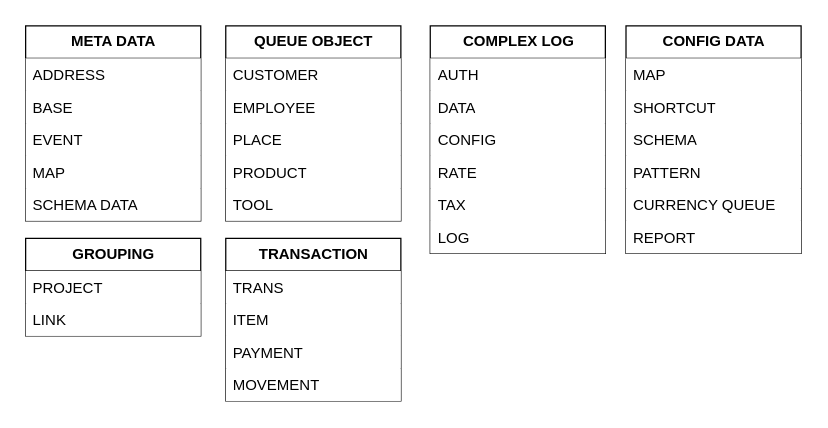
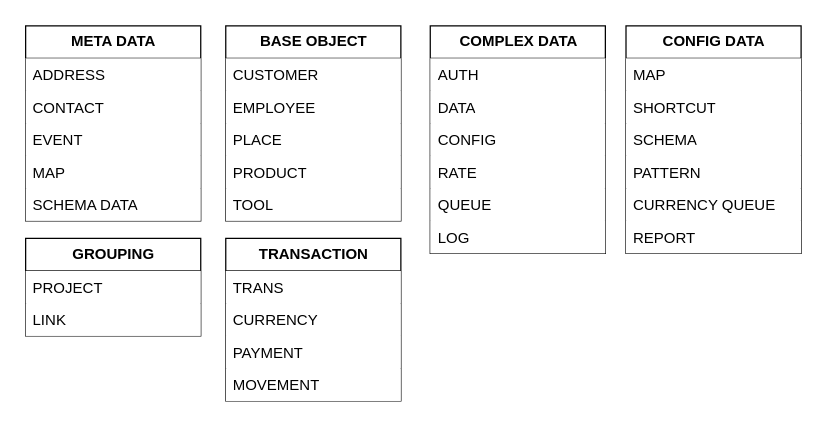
- <mxCell id="2" value="QUEUE OBJECT" style="swimlane;fontStyle=1;childLayout=stackLayout;horizontal=1;startSize=26;fillColor=default;horizontalStack=0;resizeParent=1;resizeParentMax=0;resizeLast=0;collapsible=1;marginBottom=0;html=1;" parent="1" vertex="1"><mxGeometry x="180" y="20" width="140" height="156" as="geometry" /></mxCell>
+ <mxCell id="2" value="BASE OBJECT" style="swimlane;fontStyle=1;childLayout=stackLayout;horizontal=1;startSize=26;fillColor=default;horizontalStack=0;resizeParent=1;resizeParentMax=0;resizeLast=0;collapsible=1;marginBottom=0;html=1;" parent="1" vertex="1"><mxGeometry x="180" y="20" width="140" height="156" as="geometry" /></mxCell>
- <mxCell id="13" value="COMPLEX LOG" style="swimlane;fontStyle=1;childLayout=stackLayout;horizontal=1;startSize=26;fillColor=default;horizontalStack=0;resizeParent=1;resizeParentMax=0;resizeLast=0;collapsible=1;marginBottom=0;html=1;strokeColor=default;" parent="1" vertex="1"><mxGeometry x="343.5" y="20" width="140" height="182" as="geometry" /></mxCell>
+ <mxCell id="13" value="COMPLEX DATA" style="swimlane;fontStyle=1;childLayout=stackLayout;horizontal=1;startSize=26;fillColor=default;horizontalStack=0;resizeParent=1;resizeParentMax=0;resizeLast=0;collapsible=1;marginBottom=0;html=1;strokeColor=default;" parent="1" vertex="1"><mxGeometry x="343.5" y="20" width="140" height="182" as="geometry" /></mxCell>
- <mxCell id="25" value="BASE" style="text;strokeColor=none;fillColor=default;align=left;verticalAlign=top;spacingLeft=4;spacingRight=4;overflow=hidden;rotatable=0;points=[[0,0.5],[1,0.5]];portConstraint=eastwest;whiteSpace=wrap;html=1;" parent="23" vertex="1"><mxGeometry y="52" width="140" height="26" as="geometry" /></mxCell>
+ <mxCell id="25" value="CONTACT" style="text;strokeColor=none;fillColor=default;align=left;verticalAlign=top;spacingLeft=4;spacingRight=4;overflow=hidden;rotatable=0;points=[[0,0.5],[1,0.5]];portConstraint=eastwest;whiteSpace=wrap;html=1;" parent="23" vertex="1"><mxGeometry y="52" width="140" height="26" as="geometry" /></mxCell>
- <mxCell id="18" value="TAX" style="text;strokeColor=none;fillColor=default;align=left;verticalAlign=top;spacingLeft=4;spacingRight=4;overflow=hidden;rotatable=0;points=[[0,0.5],[1,0.5]];portConstraint=eastwest;whiteSpace=wrap;html=1;" parent="13" vertex="1"><mxGeometry y="130" width="140" height="26" as="geometry" /></mxCell>
+ <mxCell id="18" value="QUEUE" style="text;strokeColor=none;fillColor=default;align=left;verticalAlign=top;spacingLeft=4;spacingRight=4;overflow=hidden;rotatable=0;points=[[0,0.5],[1,0.5]];portConstraint=eastwest;whiteSpace=wrap;html=1;" parent="13" vertex="1"><mxGeometry y="130" width="140" height="26" as="geometry" /></mxCell>
- <mxCell id="10" value="ITEM" style="text;strokeColor=none;fillColor=default;align=left;verticalAlign=top;spacingLeft=4;spacingRight=4;overflow=hidden;rotatable=0;points=[[0,0.5],[1,0.5]];portConstraint=eastwest;whiteSpace=wrap;html=1;" parent="8" vertex="1"><mxGeometry y="52" width="140" height="26" as="geometry" /></mxCell>
+ <mxCell id="10" value="CURRENCY" style="text;strokeColor=none;fillColor=default;align=left;verticalAlign=top;spacingLeft=4;spacingRight=4;overflow=hidden;rotatable=0;points=[[0,0.5],[1,0.5]];portConstraint=eastwest;whiteSpace=wrap;html=1;" parent="8" vertex="1"><mxGeometry y="52" width="140" height="26" as="geometry" /></mxCell>
